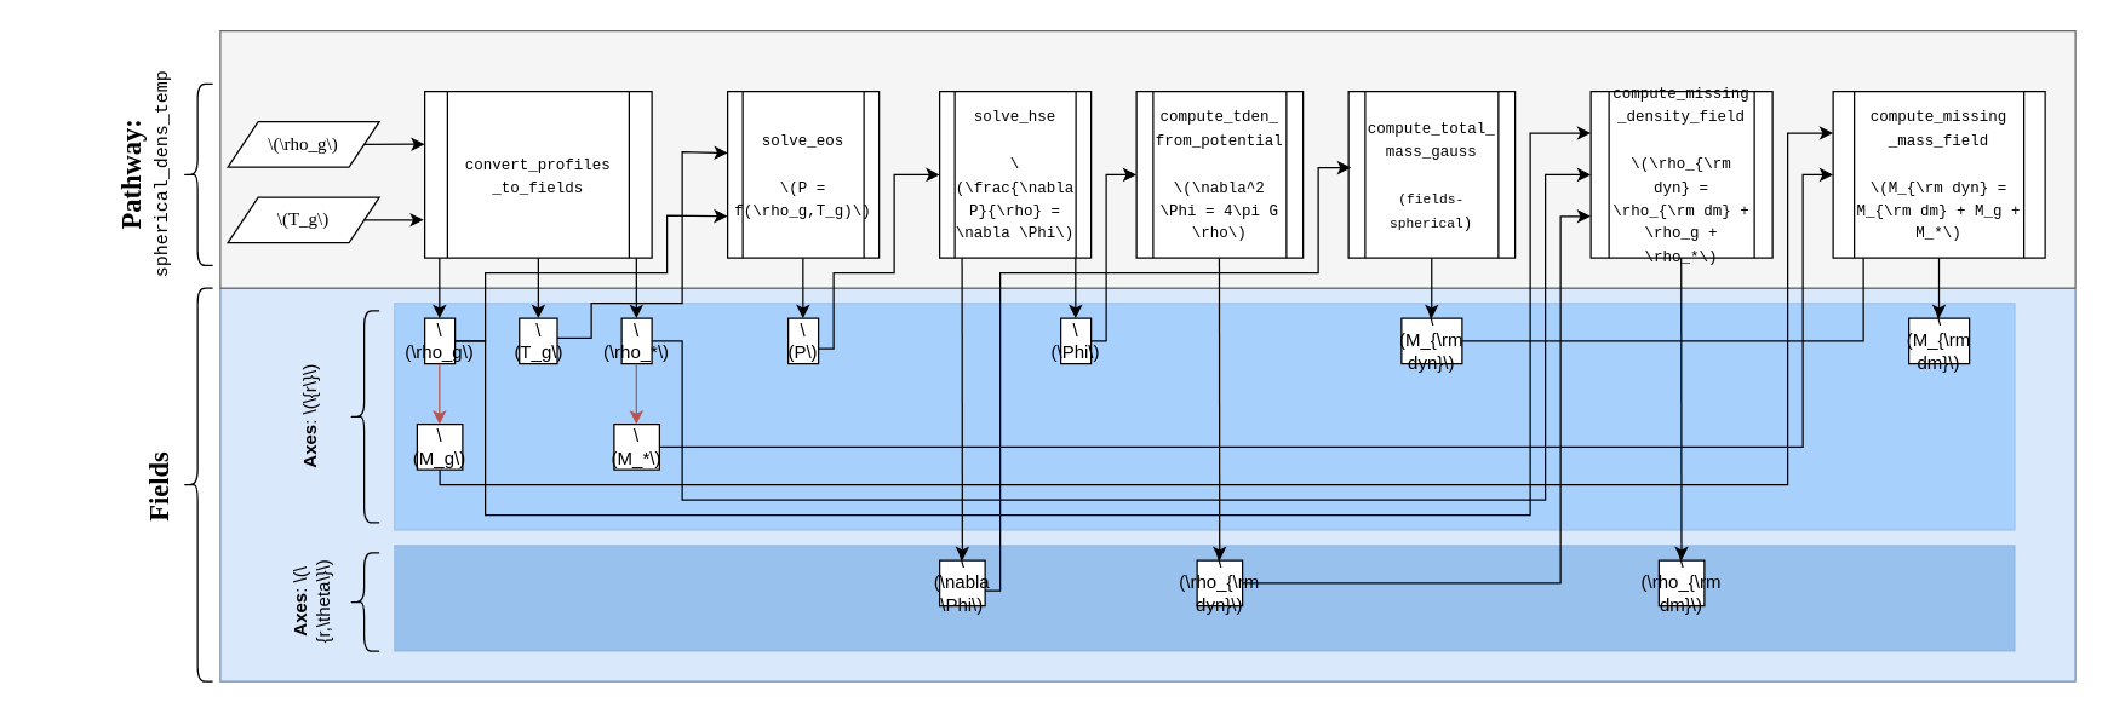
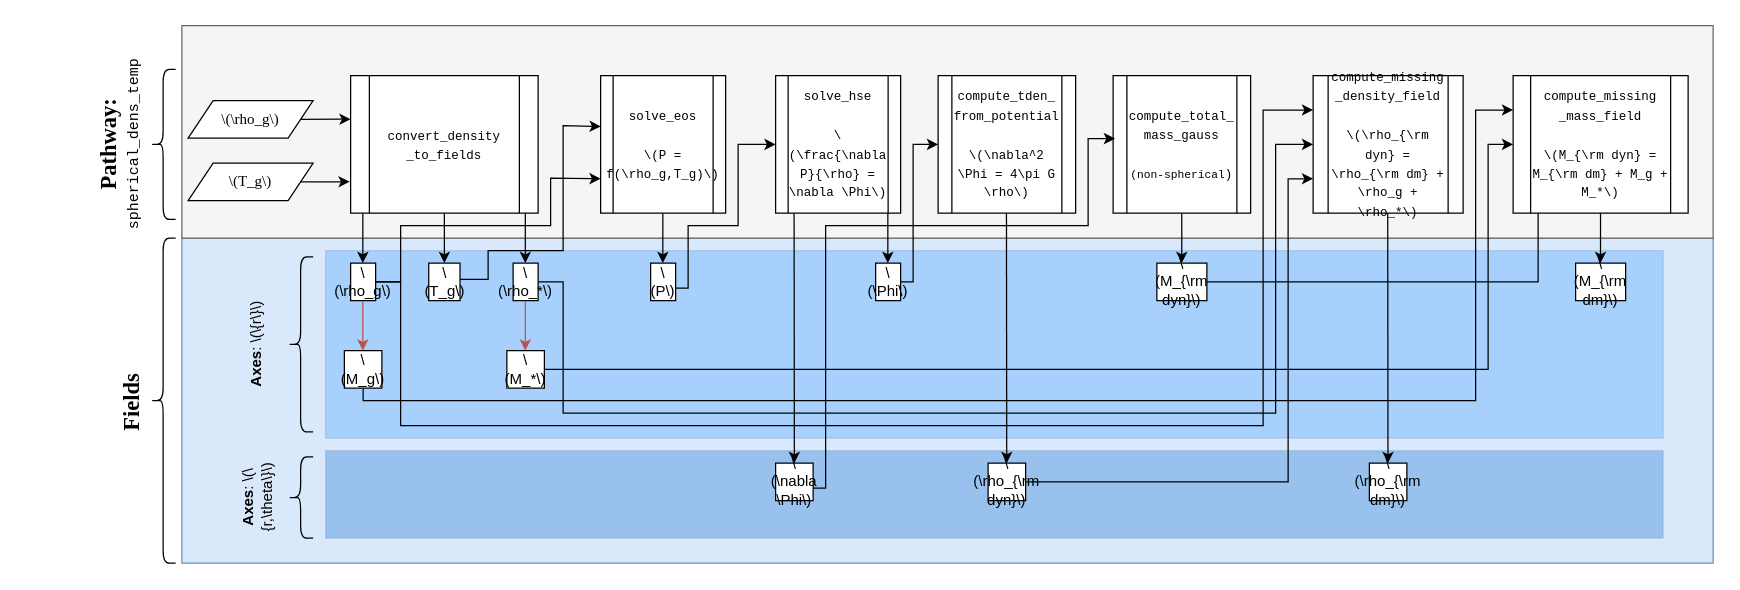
- <mxCell id="8" value="&lt;font style=&quot;font-size: 10px;&quot; face=&quot;Courier New&quot;&gt;convert_profiles&lt;/font&gt;&lt;div&gt;&lt;font style=&quot;font-size: 10px;&quot; face=&quot;Courier New&quot;&gt;_to_fields&lt;/font&gt;&lt;/div&gt;" style="shape=process;whiteSpace=wrap;html=1;backgroundOutline=1;" vertex="1" parent="1"><mxGeometry x="280" y="60" width="150" height="110" as="geometry" /></mxCell>
+ <mxCell id="8" value="&lt;font style=&quot;font-size: 10px;&quot; face=&quot;Courier New&quot;&gt;convert_density&lt;/font&gt;&lt;div&gt;&lt;font style=&quot;font-size: 10px;&quot; face=&quot;Courier New&quot;&gt;_to_fields&lt;/font&gt;&lt;/div&gt;" style="shape=process;whiteSpace=wrap;html=1;backgroundOutline=1;" vertex="1" parent="1"><mxGeometry x="280" y="60" width="150" height="110" as="geometry" /></mxCell>
- <mxCell id="49" value="&lt;font face=&quot;Courier New&quot;&gt;&lt;span style=&quot;font-size: 10px;&quot;&gt;compute_total_&lt;/span&gt;&lt;/font&gt;&lt;div&gt;&lt;font face=&quot;Courier New&quot;&gt;&lt;span style=&quot;font-size: 10px;&quot;&gt;mass_gauss&lt;/span&gt;&lt;/font&gt;&lt;/div&gt;&lt;div&gt;&lt;font face=&quot;Courier New&quot;&gt;&lt;span style=&quot;font-size: 10px;&quot;&gt;&lt;br&gt;&lt;/span&gt;&lt;/font&gt;&lt;/div&gt;&lt;div&gt;&lt;font face=&quot;Courier New&quot;&gt;&lt;font style=&quot;font-size: 9px;&quot;&gt;(fields-spherical&lt;/font&gt;&lt;span style=&quot;font-size: 10px;&quot;&gt;)&lt;/span&gt;&lt;/font&gt;&lt;/div&gt;" style="shape=process;whiteSpace=wrap;html=1;backgroundOutline=1;" vertex="1" parent="1"><mxGeometry x="890" y="60" width="110" height="110" as="geometry" /></mxCell>
+ <mxCell id="49" value="&lt;font face=&quot;Courier New&quot;&gt;&lt;span style=&quot;font-size: 10px;&quot;&gt;compute_total_&lt;/span&gt;&lt;/font&gt;&lt;div&gt;&lt;font face=&quot;Courier New&quot;&gt;&lt;span style=&quot;font-size: 10px;&quot;&gt;mass_gauss&lt;/span&gt;&lt;/font&gt;&lt;/div&gt;&lt;div&gt;&lt;font face=&quot;Courier New&quot;&gt;&lt;span style=&quot;font-size: 10px;&quot;&gt;&lt;br&gt;&lt;/span&gt;&lt;/font&gt;&lt;/div&gt;&lt;div&gt;&lt;font face=&quot;Courier New&quot;&gt;&lt;font style=&quot;font-size: 9px;&quot;&gt;(non-spherical&lt;/font&gt;&lt;span style=&quot;font-size: 10px;&quot;&gt;)&lt;/span&gt;&lt;/font&gt;&lt;/div&gt;" style="shape=process;whiteSpace=wrap;html=1;backgroundOutline=1;" vertex="1" parent="1"><mxGeometry x="890" y="60" width="110" height="110" as="geometry" /></mxCell>
